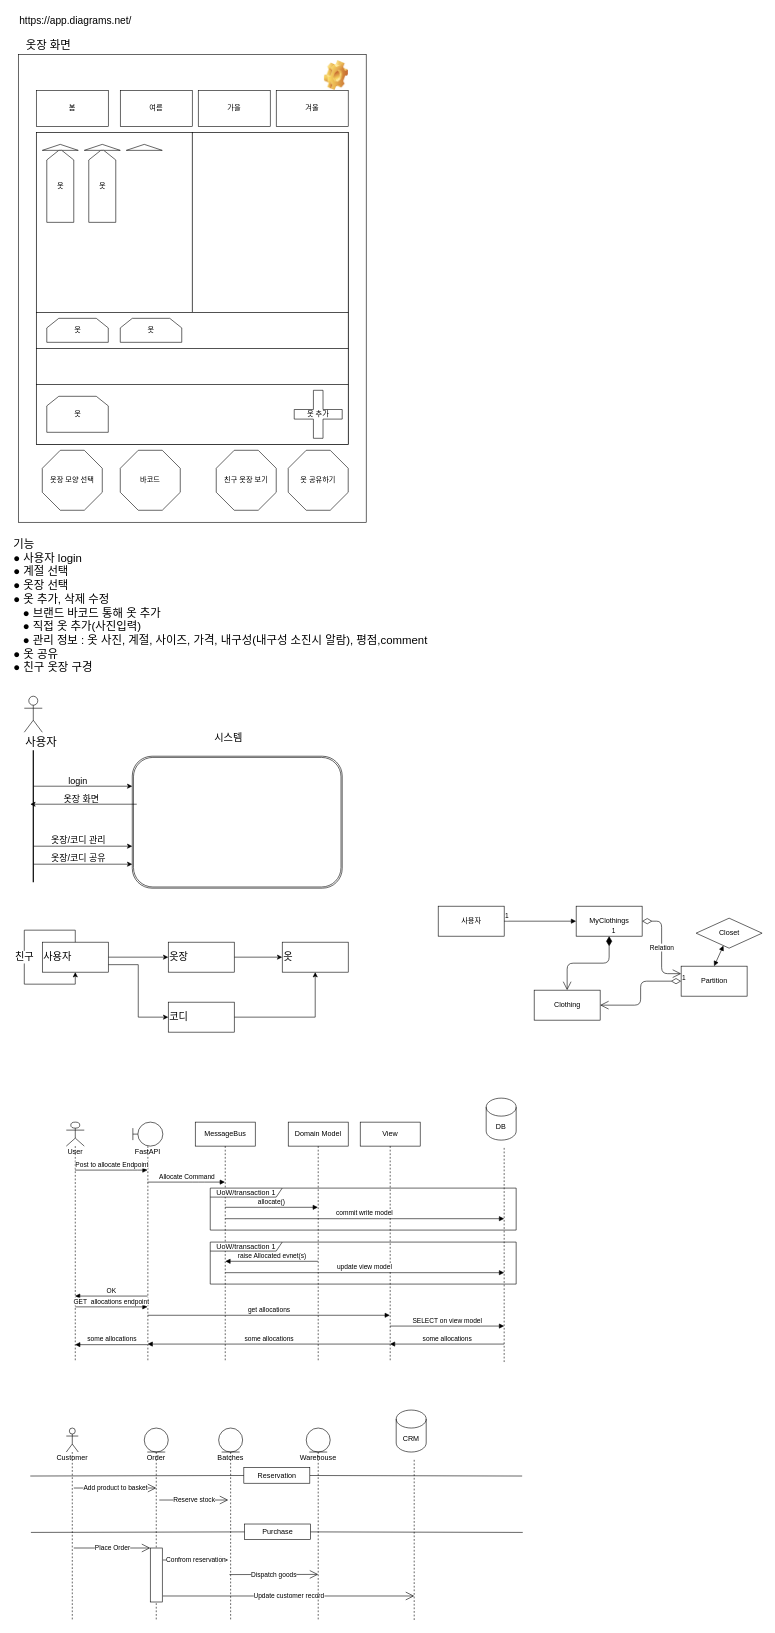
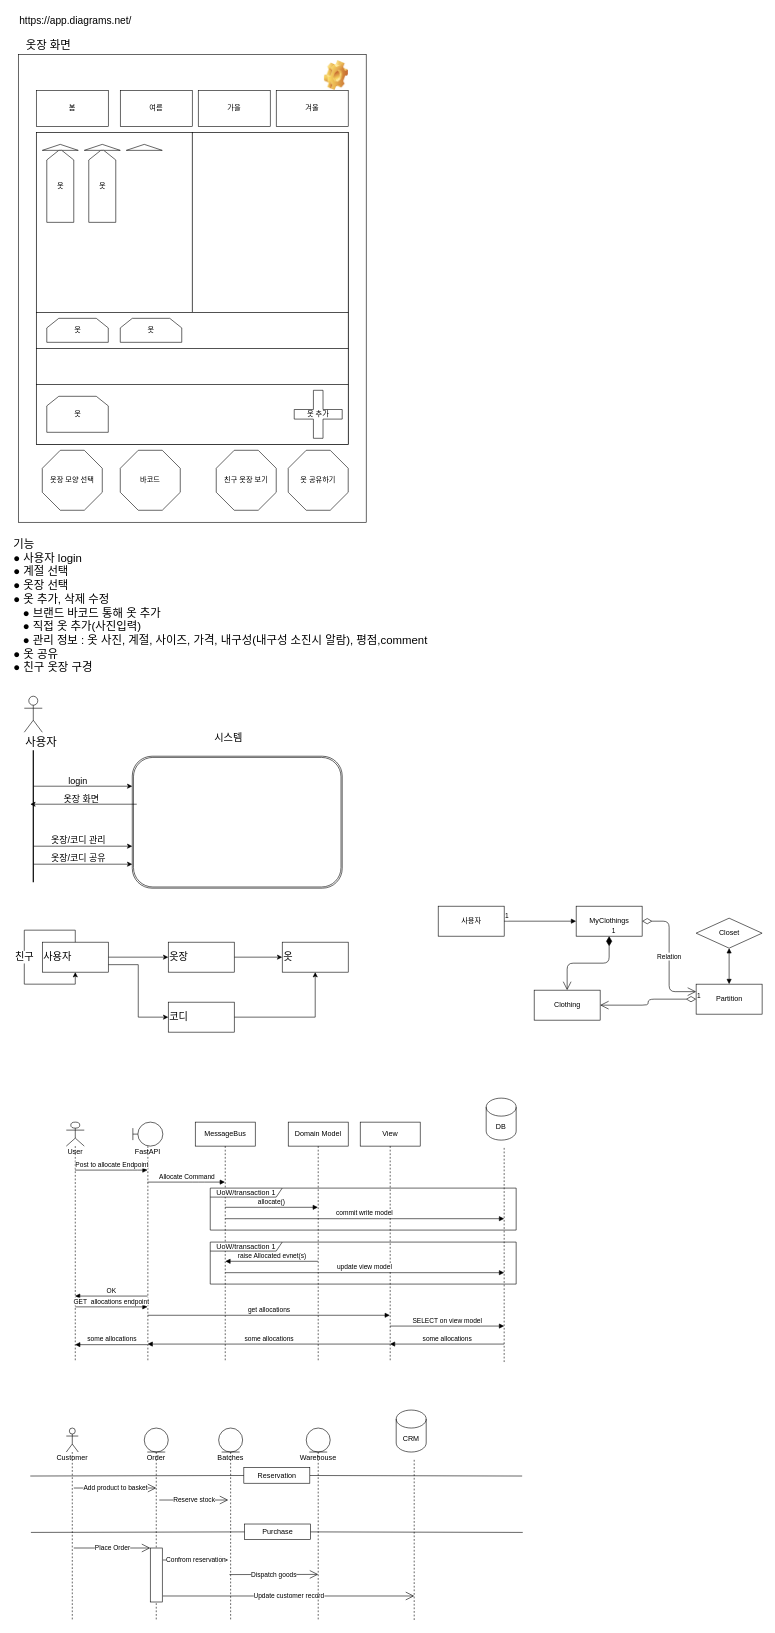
- <mxCell id="57" value="Partition" style="html=1;" parent="1" vertex="1"><mxGeometry x="1135" y="1610" width="110" height="50" as="geometry" /></mxCell>
+ <mxCell id="57" value="Partition" style="html=1;" parent="1" vertex="1"><mxGeometry x="1160" y="1640" width="110" height="50" as="geometry" /></mxCell>
